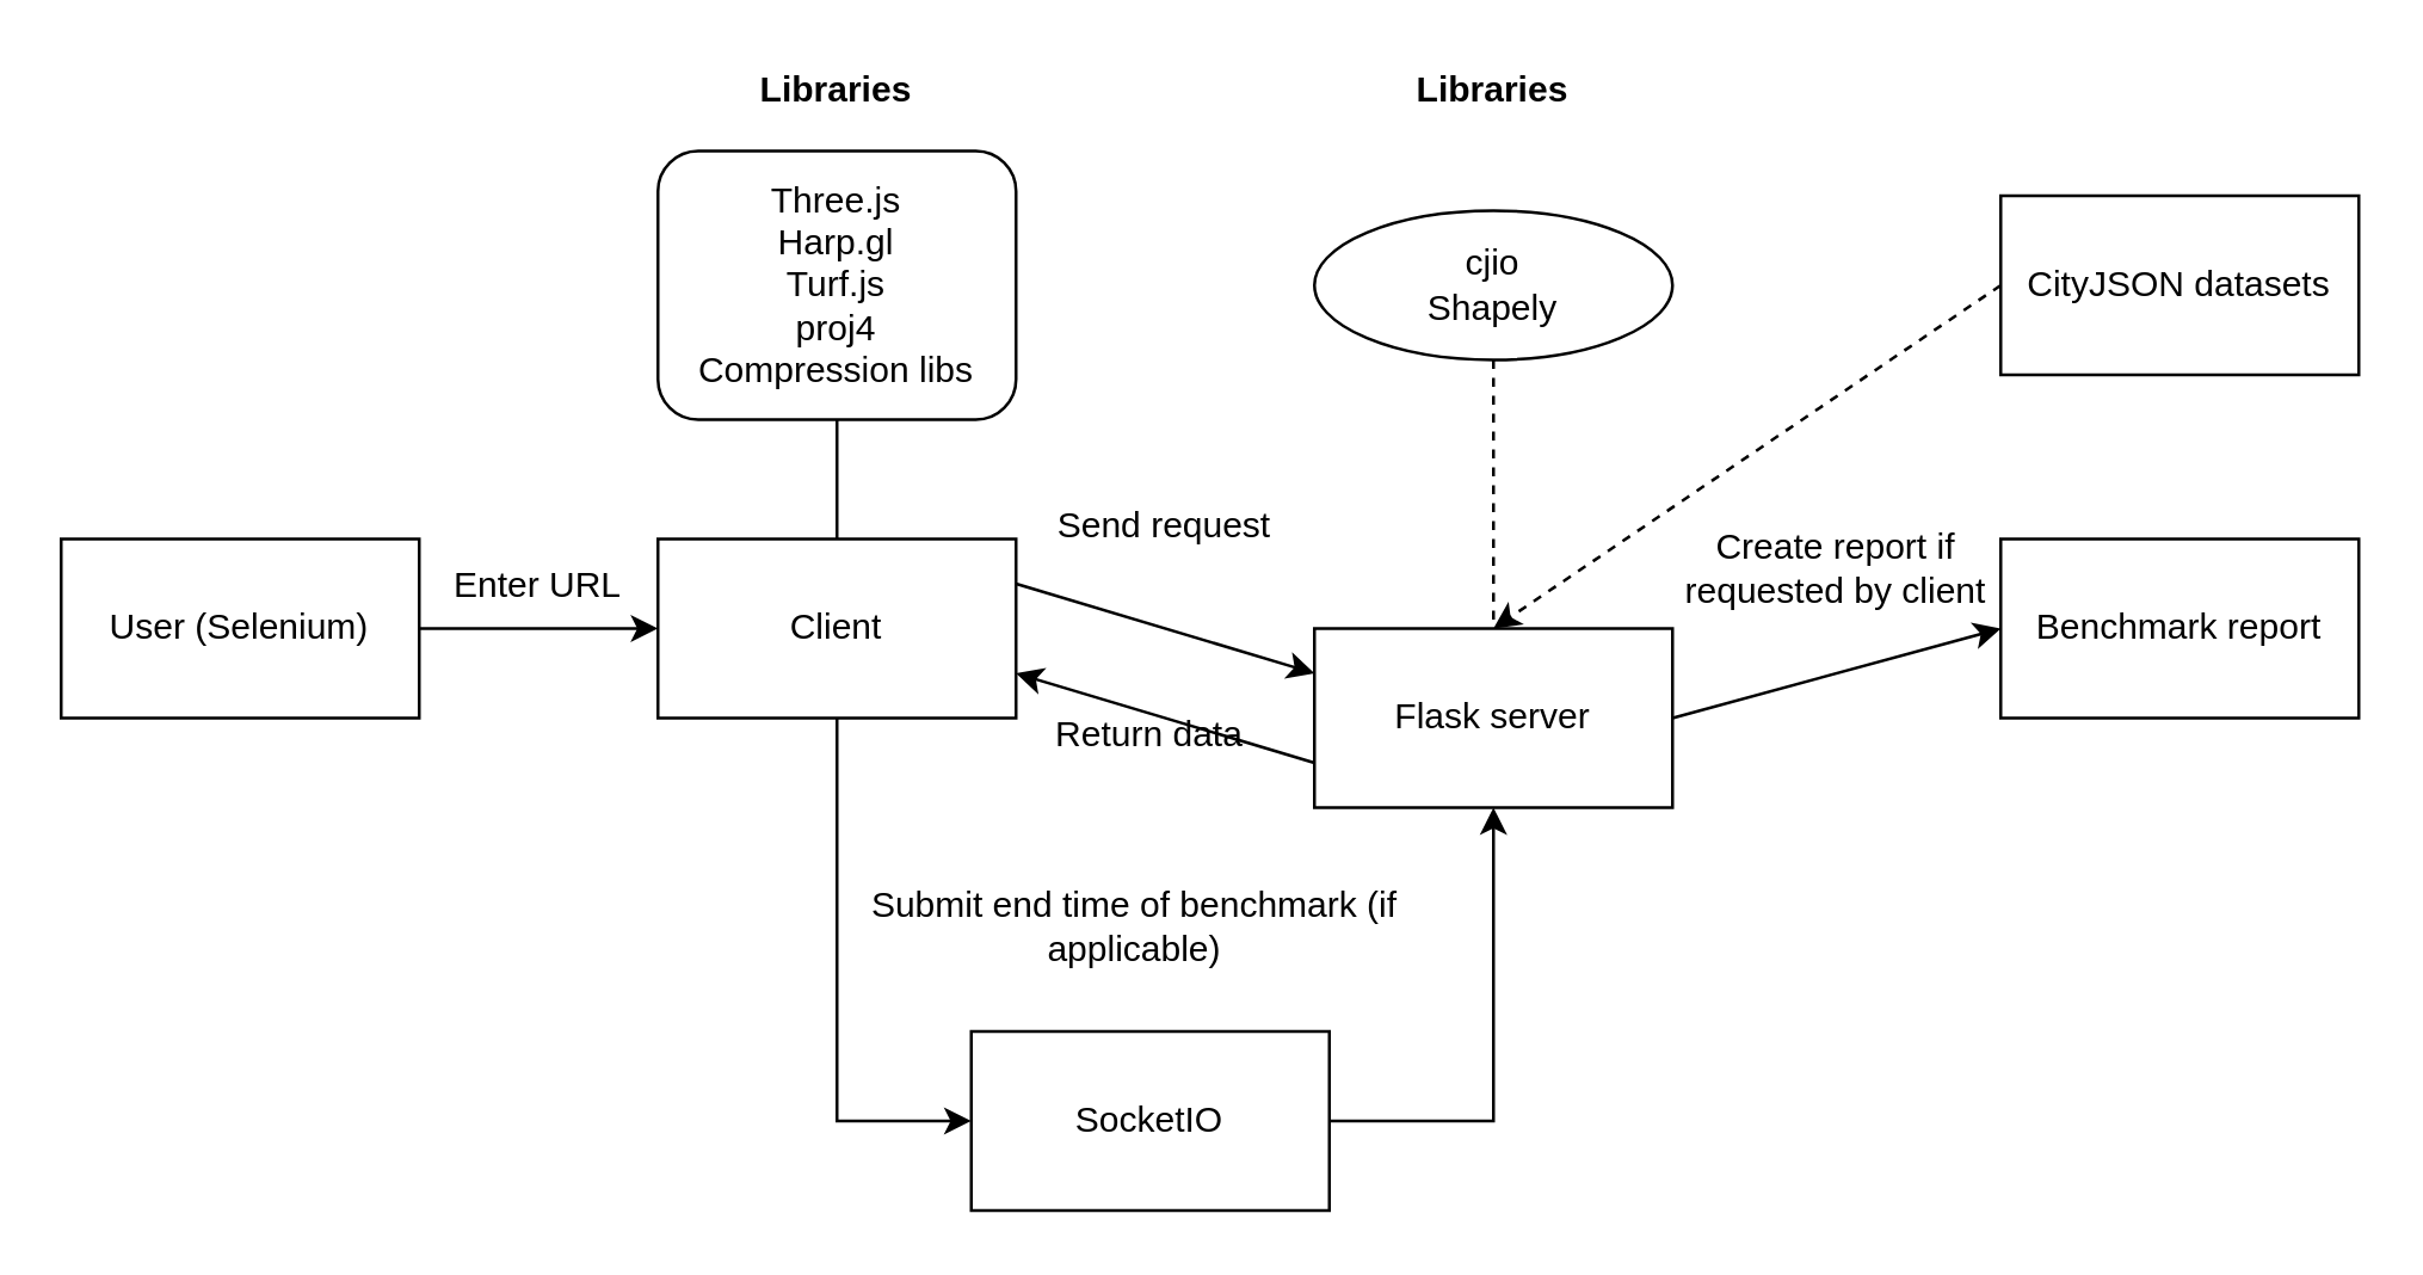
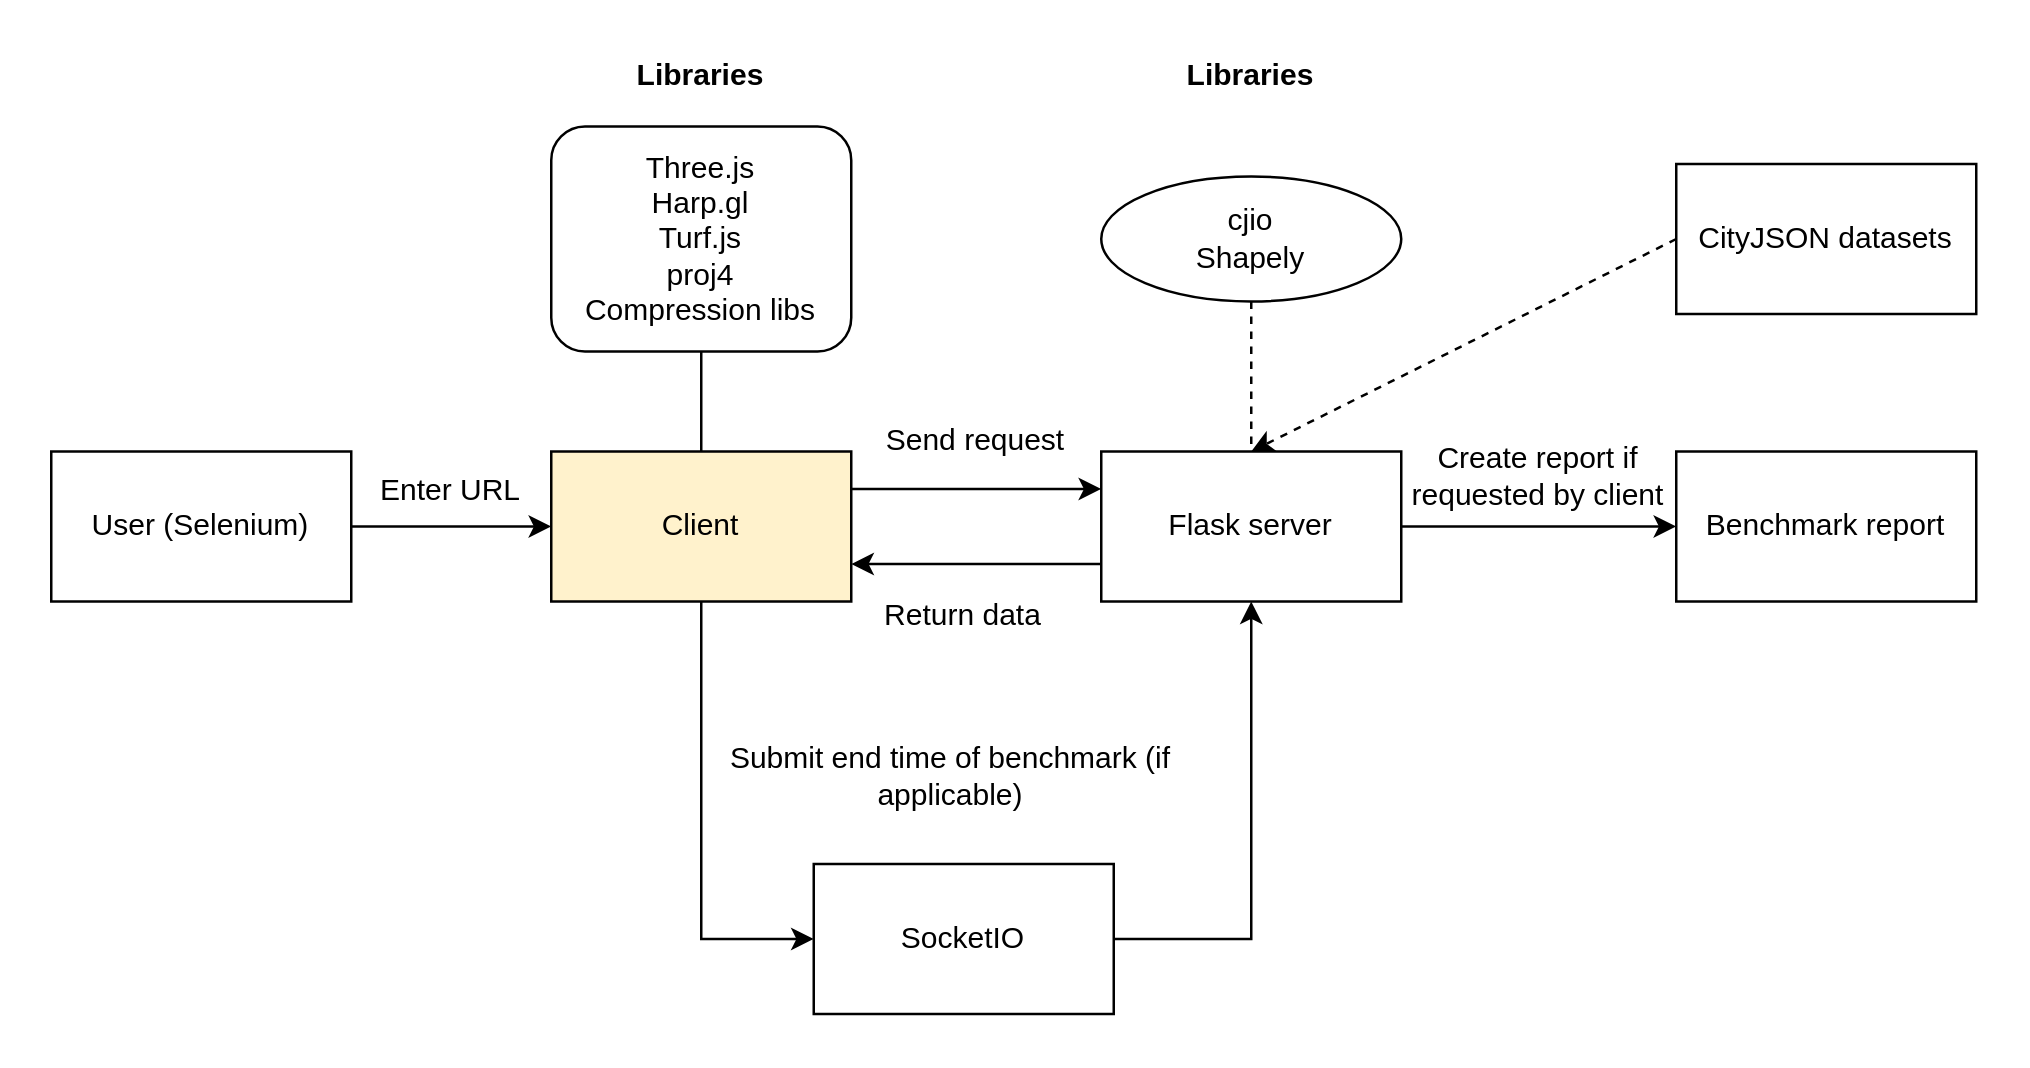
- <mxCell id="5" value="Client" style="rounded=0;whiteSpace=wrap;html=1;" parent="1" vertex="1"><mxGeometry x="220" y="180" width="120" height="60" as="geometry" /></mxCell>
+ <mxCell id="5" value="Client" style="rounded=0;whiteSpace=wrap;html=1;fillColor=#fff2cc;" parent="1" vertex="1"><mxGeometry x="220" y="180" width="120" height="60" as="geometry" /></mxCell>
- <mxCell id="2" value="Flask server" style="rounded=0;whiteSpace=wrap;html=1;" parent="1" vertex="1"><mxGeometry x="440" y="210" width="120" height="60" as="geometry" /></mxCell>
+ <mxCell id="2" value="Flask server" style="rounded=0;whiteSpace=wrap;html=1;" parent="1" vertex="1"><mxGeometry x="440" y="180" width="120" height="60" as="geometry" /></mxCell>
